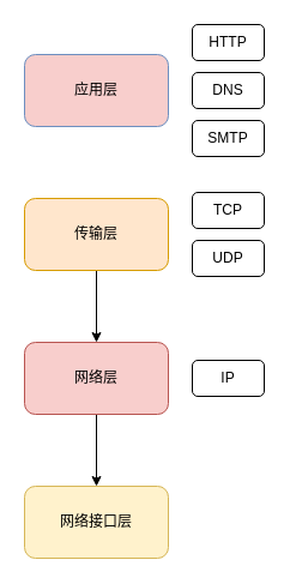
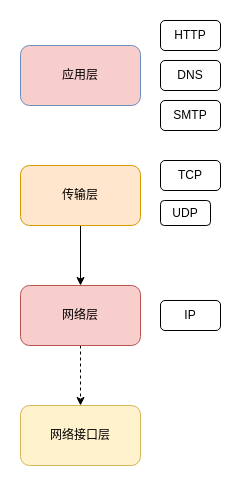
- <mxCell id="12" value="UDP" style="rounded=1;whiteSpace=wrap;html=1;" vertex="1" parent="1"><mxGeometry x="160" y="200" width="60" height="30" as="geometry" /></mxCell>
+ <mxCell id="12" value="UDP" style="rounded=1;whiteSpace=wrap;html=1;" vertex="1" parent="1"><mxGeometry x="160" y="200" width="50" height="25" as="geometry" /></mxCell>
- <mxCell id="5" style="edgeStyle=none;html=1;exitX=0.5;exitY=1;exitDx=0;exitDy=0;entryX=0.5;entryY=0;entryDx=0;entryDy=0;" edge="1" parent="1" source="6" target="7"><mxGeometry relative="1" as="geometry" /></mxCell>
+ <mxCell id="5" style="edgeStyle=none;html=1;exitX=0.5;exitY=1;exitDx=0;exitDy=0;entryX=0.5;entryY=0;entryDx=0;entryDy=0;dashed=1;" edge="1" parent="1" source="6" target="7"><mxGeometry relative="1" as="geometry" /></mxCell>
